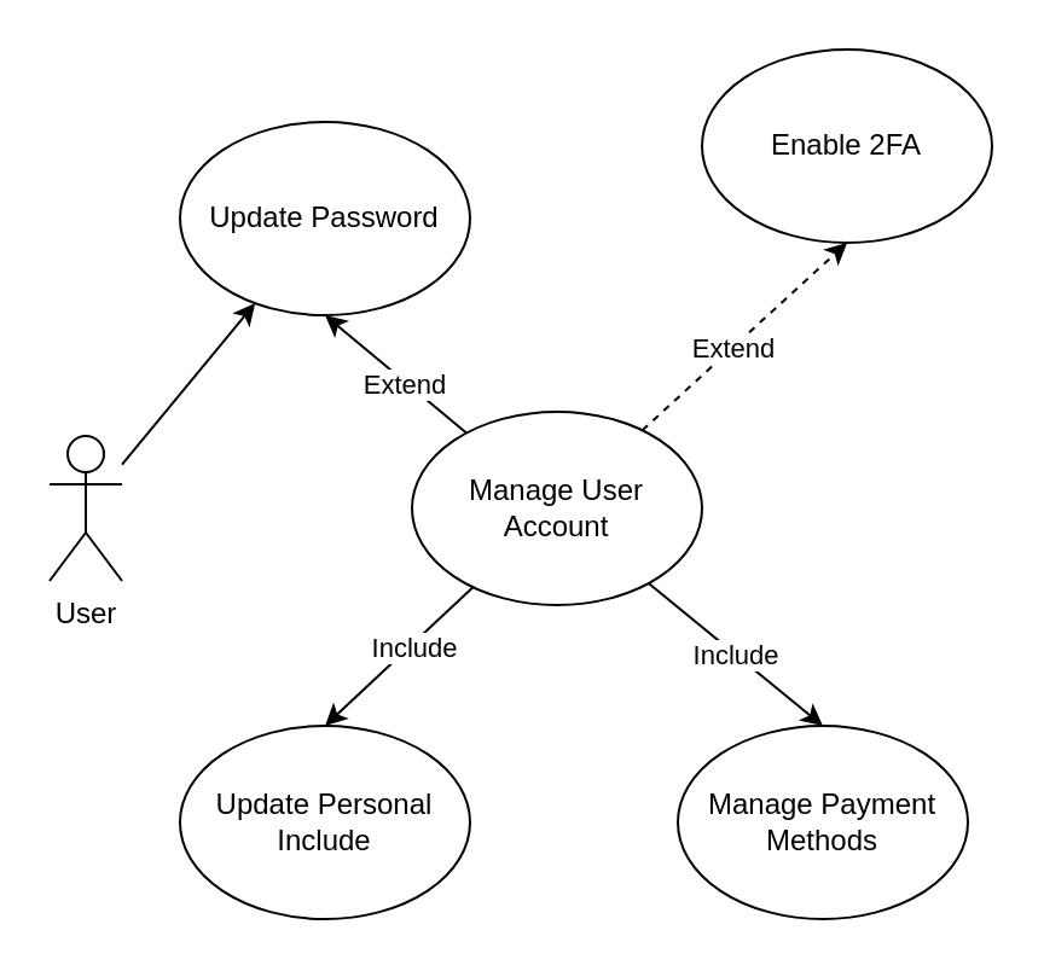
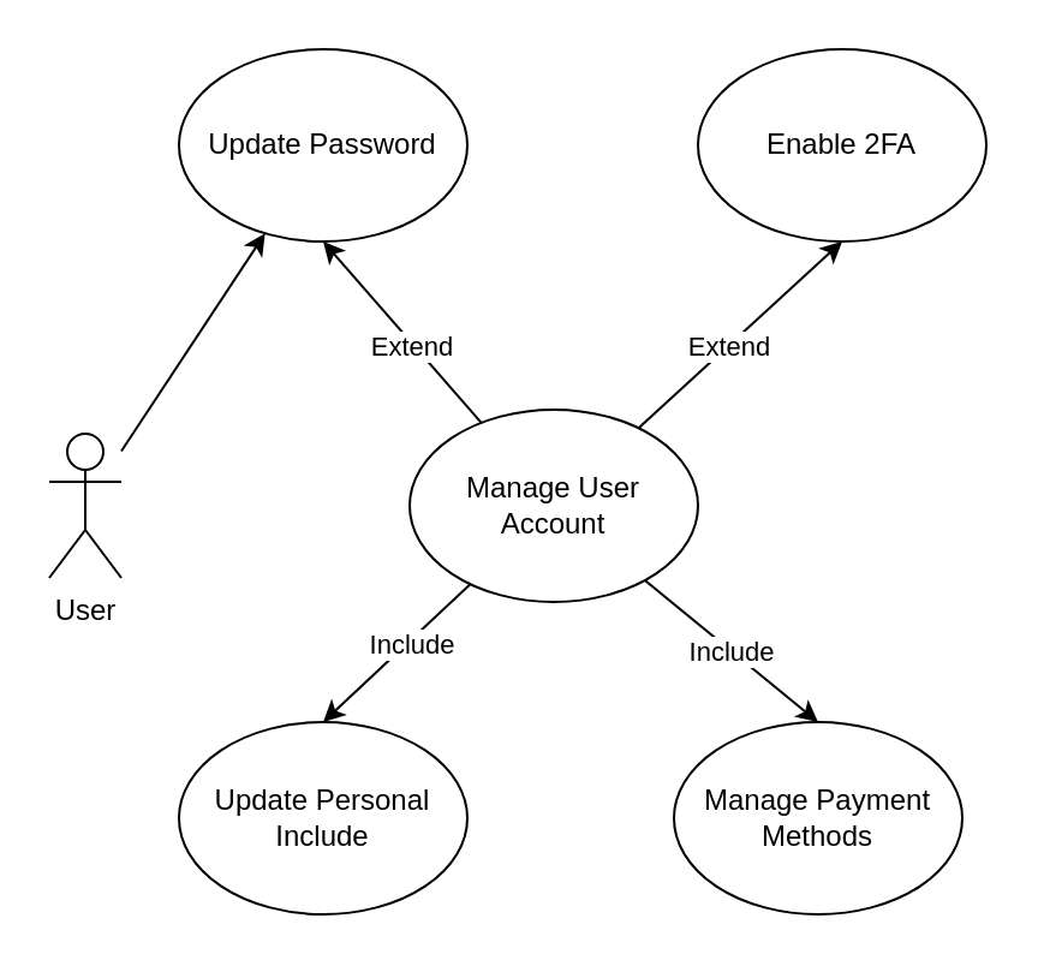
- <mxCell id="12" value="Update Password" style="ellipse;whiteSpace=wrap;html=1;" vertex="1" parent="1"><mxGeometry x="74" y="50" width="120" height="80" as="geometry" /></mxCell>
+ <mxCell id="12" value="Update Password" style="ellipse;whiteSpace=wrap;html=1;" vertex="1" parent="1"><mxGeometry x="74" y="20" width="120" height="80" as="geometry" /></mxCell>
- <mxCell id="4" style="edgeStyle=none;html=1;entryX=0.5;entryY=1;entryDx=0;entryDy=0;dashed=1;" edge="1" parent="1" source="11" target="13"><mxGeometry relative="1" as="geometry" /></mxCell>
+ <mxCell id="4" style="edgeStyle=none;html=1;entryX=0.5;entryY=1;entryDx=0;entryDy=0;" edge="1" parent="1" source="11" target="13"><mxGeometry relative="1" as="geometry" /></mxCell>
